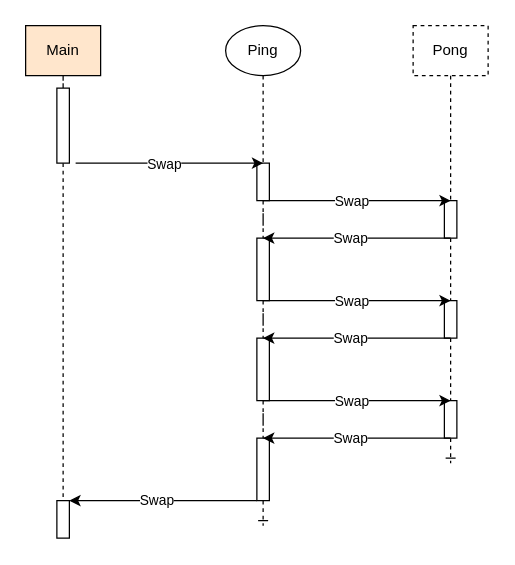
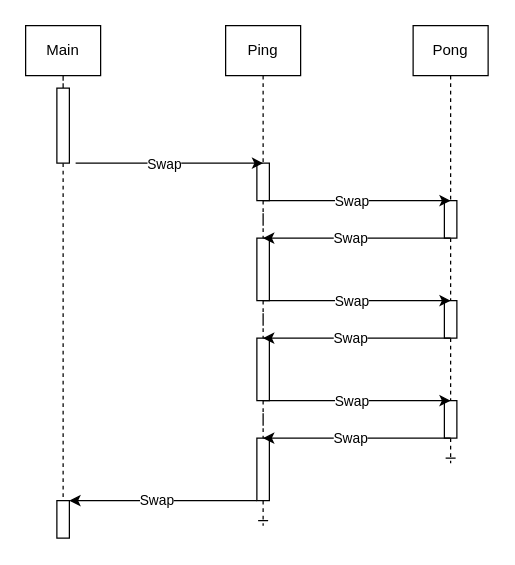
- <mxCell id="22" value="Main" style="whiteSpace=wrap;html=1;fillColor=#ffe6cc;" parent="1" vertex="1"><mxGeometry x="20" y="20" width="60" height="40" as="geometry" /></mxCell>
+ <mxCell id="22" value="Main" style="whiteSpace=wrap;html=1;" parent="1" vertex="1"><mxGeometry x="20" y="20" width="60" height="40" as="geometry" /></mxCell>
- <mxCell id="3" value="Ping" style="ellipse;whiteSpace=wrap;html=1;" vertex="1" parent="1"><mxGeometry x="180" y="20" width="60" height="40" as="geometry" /></mxCell>
+ <mxCell id="3" value="Ping" style="whiteSpace=wrap;html=1;" vertex="1" parent="1"><mxGeometry x="180" y="20" width="60" height="40" as="geometry" /></mxCell>
- <mxCell id="5" value="Pong" style="whiteSpace=wrap;html=1;dashed=1;" vertex="1" parent="1"><mxGeometry x="330" y="20" width="60" height="40" as="geometry" /></mxCell>
+ <mxCell id="5" value="Pong" style="whiteSpace=wrap;html=1;" vertex="1" parent="1"><mxGeometry x="330" y="20" width="60" height="40" as="geometry" /></mxCell>
